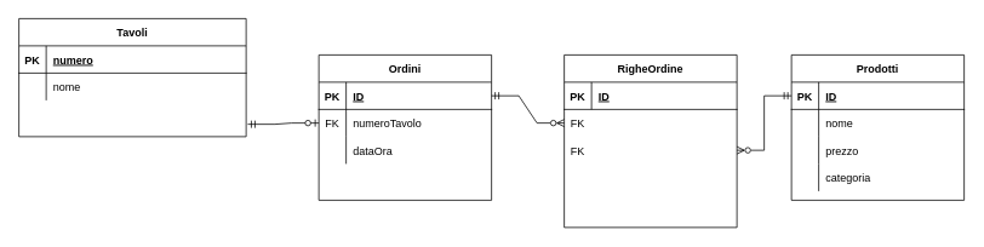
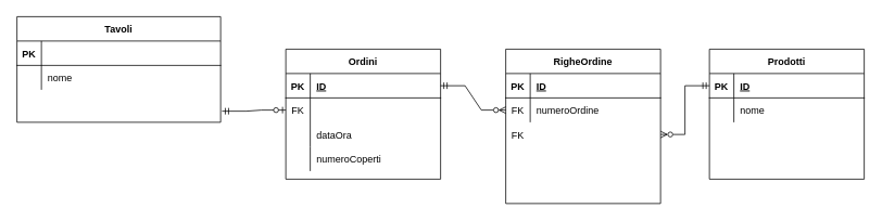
- <mxCell id="5" value="numero" style="shape=partialRectangle;overflow=hidden;connectable=0;fillColor=none;top=0;left=0;bottom=0;right=0;align=left;spacingLeft=6;fontStyle=5;" parent="3" vertex="1"><mxGeometry x="30" width="220" height="30" as="geometry"><mxRectangle width="220" height="30" as="alternateBounds" /></mxGeometry></mxCell>
- <mxCell id="17" value="numeroTavolo" style="shape=partialRectangle;overflow=hidden;connectable=0;fillColor=none;top=0;left=0;bottom=0;right=0;align=left;spacingLeft=6;" parent="15" vertex="1"><mxGeometry x="30" width="160" height="30" as="geometry"><mxRectangle width="160" height="30" as="alternateBounds" /></mxGeometry></mxCell>
+ <mxCell id="44" value="numeroOrdine" style="shape=partialRectangle;overflow=hidden;connectable=0;fillColor=none;top=0;left=0;bottom=0;right=0;align=left;spacingLeft=6;" parent="42" vertex="1"><mxGeometry x="30" width="160" height="30" as="geometry"><mxRectangle width="160" height="30" as="alternateBounds" /></mxGeometry></mxCell>
- <mxCell id="34" value="prezzo" style="shape=partialRectangle;overflow=hidden;connectable=0;fillColor=none;top=0;left=0;bottom=0;right=0;align=left;spacingLeft=6;" parent="32" vertex="1"><mxGeometry x="30" width="160" height="30" as="geometry"><mxRectangle width="160" height="30" as="alternateBounds" /></mxGeometry></mxCell>
+ <mxCell id="23" value="numeroCoperti" style="shape=partialRectangle;overflow=hidden;connectable=0;fillColor=none;top=0;left=0;bottom=0;right=0;align=left;spacingLeft=6;" parent="21" vertex="1"><mxGeometry x="30" width="160" height="30" as="geometry"><mxRectangle width="160" height="30" as="alternateBounds" /></mxGeometry></mxCell>
- <mxCell id="37" value="categoria" style="shape=partialRectangle;overflow=hidden;connectable=0;fillColor=none;top=0;left=0;bottom=0;right=0;align=left;spacingLeft=6;" parent="35" vertex="1"><mxGeometry x="30" width="160" height="30" as="geometry"><mxRectangle width="160" height="30" as="alternateBounds" /></mxGeometry></mxCell>
